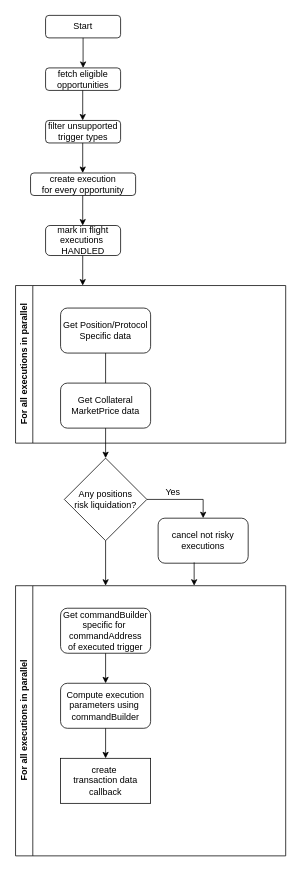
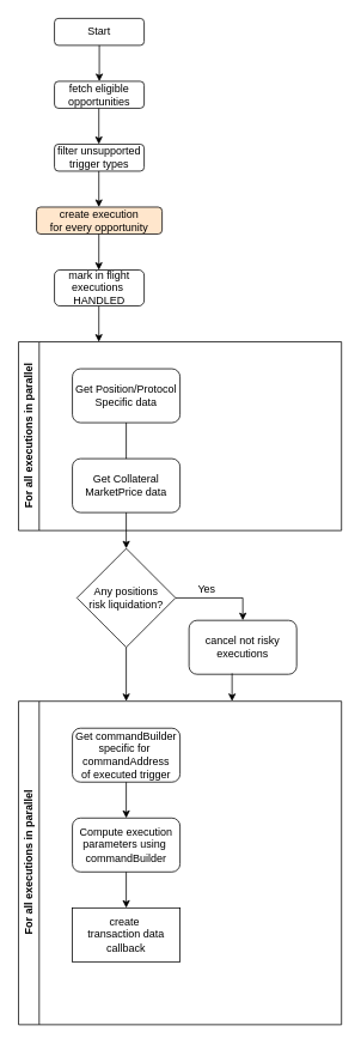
- <mxCell id="18" value="create execution&lt;br&gt;for every opportunity" style="rounded=1;whiteSpace=wrap;html=1;" vertex="1" parent="1"><mxGeometry x="40" y="230" width="140" height="30" as="geometry" /></mxCell>
+ <mxCell id="18" value="create execution&lt;br&gt;for every opportunity" style="rounded=1;whiteSpace=wrap;html=1;fillColor=#ffe6cc;" vertex="1" parent="1"><mxGeometry x="40" y="230" width="140" height="30" as="geometry" /></mxCell>
